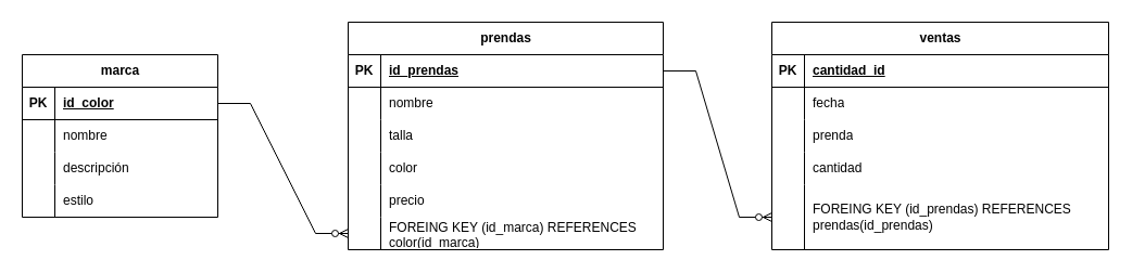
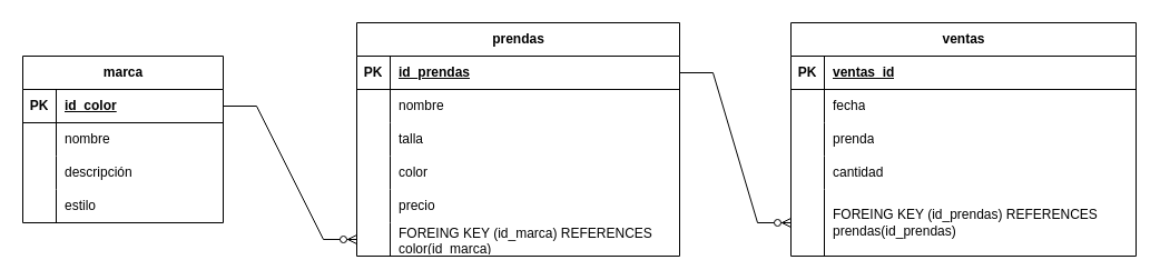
- <mxCell id="38" value="cantidad_id" style="shape=partialRectangle;connectable=0;fillColor=none;top=0;left=0;bottom=0;right=0;align=left;spacingLeft=6;fontStyle=5;overflow=hidden;whiteSpace=wrap;html=1;" vertex="1" parent="36"><mxGeometry x="30" width="280" height="30" as="geometry"><mxRectangle width="280" height="30" as="alternateBounds" /></mxGeometry></mxCell>
+ <mxCell id="38" value="ventas_id" style="shape=partialRectangle;connectable=0;fillColor=none;top=0;left=0;bottom=0;right=0;align=left;spacingLeft=6;fontStyle=5;overflow=hidden;whiteSpace=wrap;html=1;" vertex="1" parent="36"><mxGeometry x="30" width="280" height="30" as="geometry"><mxRectangle width="280" height="30" as="alternateBounds" /></mxGeometry></mxCell>
